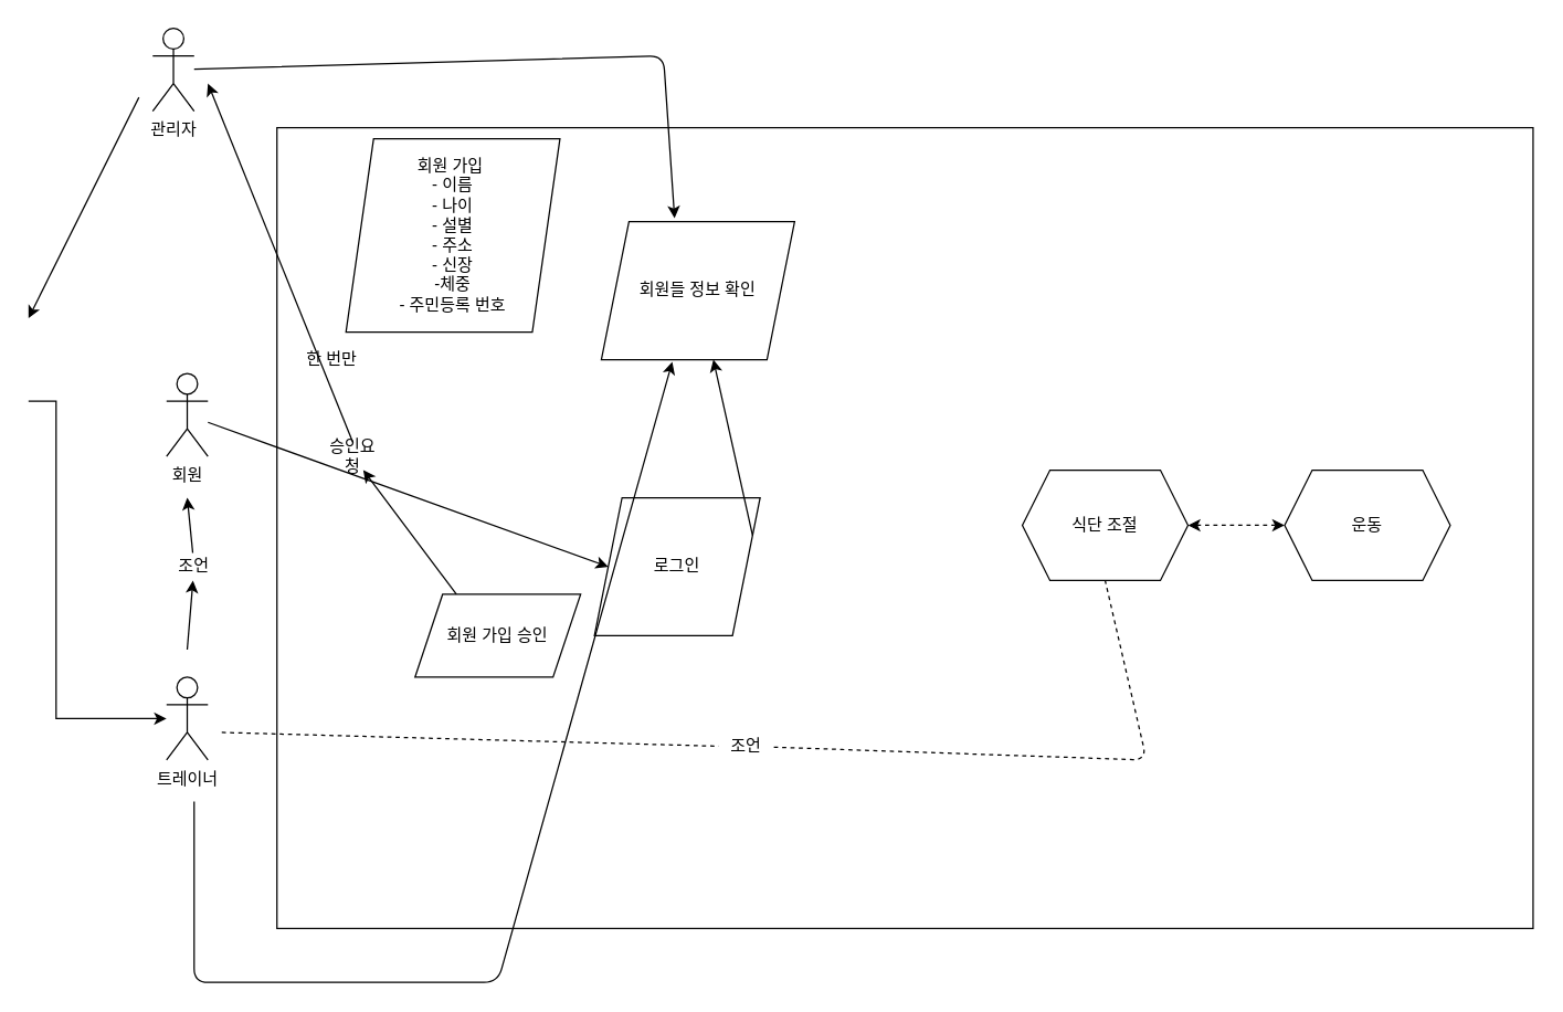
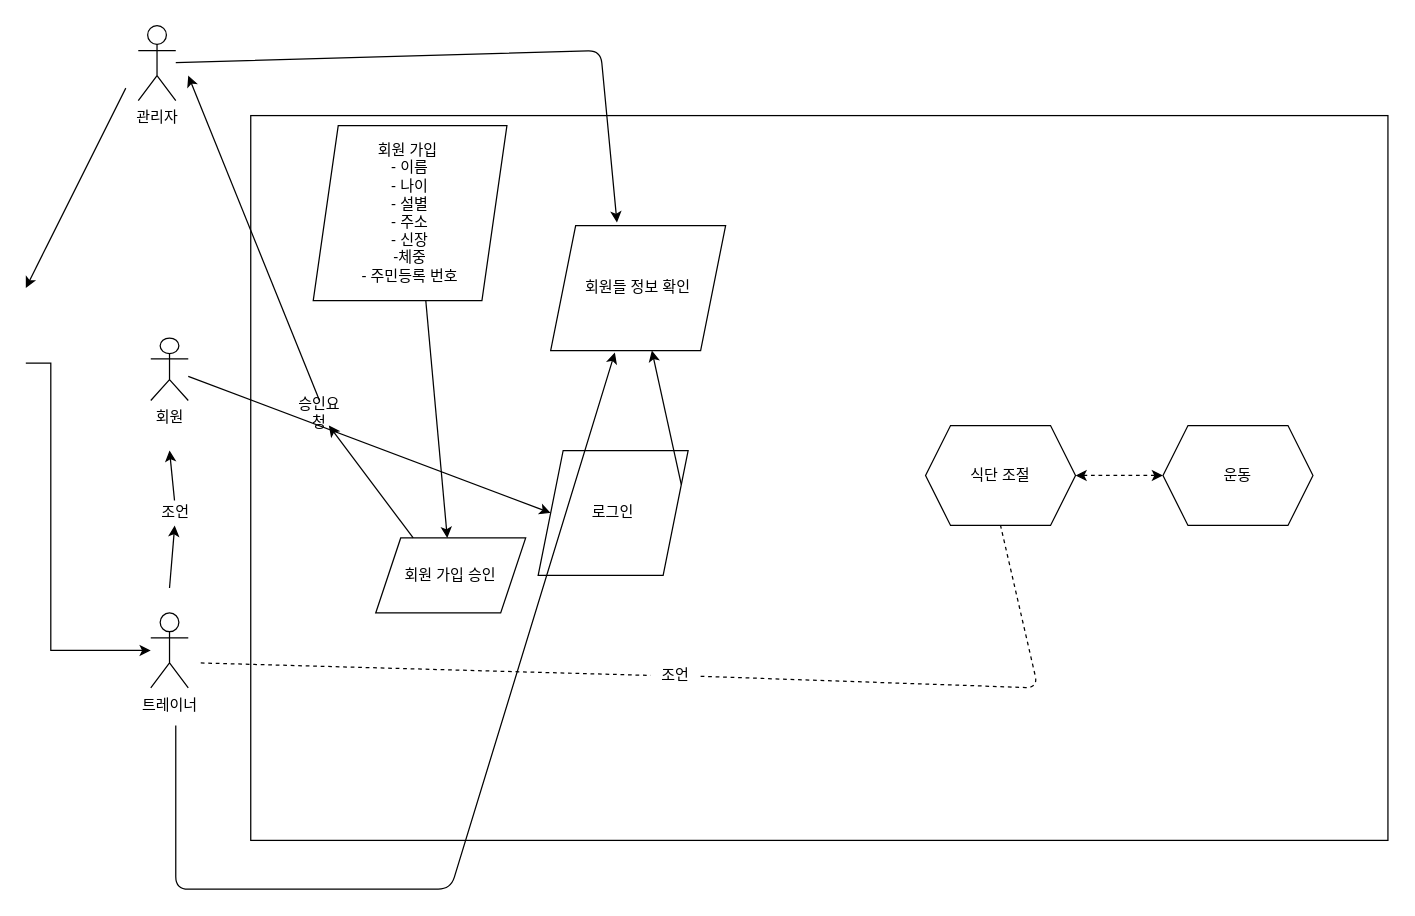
- <mxCell id="20" value="회원들 정보 확인" style="shape=parallelogram;perimeter=parallelogramPerimeter;whiteSpace=wrap;html=1;fixedSize=1;" vertex="1" parent="1"><mxGeometry x="435" y="160" width="140" height="100" as="geometry" /></mxCell>
+ <mxCell id="20" value="회원들 정보 확인" style="shape=parallelogram;perimeter=parallelogramPerimeter;whiteSpace=wrap;html=1;fixedSize=1;" vertex="1" parent="1"><mxGeometry x="440" y="180" width="140" height="100" as="geometry" /></mxCell>
- <mxCell id="24" value="한 번만" style="text;html=1;strokeColor=none;fillColor=none;align=center;verticalAlign=middle;whiteSpace=wrap;rounded=0;" vertex="1" parent="1"><mxGeometry x="220" y="250" width="40" height="20" as="geometry" /></mxCell>
- <mxCell id="2" value="회원" style="shape=umlActor;verticalLabelPosition=bottom;verticalAlign=top;html=1;outlineConnect=0;" vertex="1" parent="1"><mxGeometry x="120" y="270" width="30" height="60" as="geometry" /></mxCell>
+ <mxCell id="2" value="회원" style="shape=umlActor;verticalLabelPosition=bottom;verticalAlign=top;html=1;outlineConnect=0;" vertex="1" parent="1"><mxGeometry x="120" y="270" width="30" height="50" as="geometry" /></mxCell>
+ <mxCell id="17" value="" style="endArrow=classic;html=1;exitX=0.581;exitY=1;exitDx=0;exitDy=0;exitPerimeter=0;" edge="1" parent="1" source="5" target="11"><mxGeometry width="50" height="50" relative="1" as="geometry"><mxPoint x="400" y="290" as="sourcePoint" /><mxPoint x="450" y="240" as="targetPoint" /></mxGeometry></mxCell>
